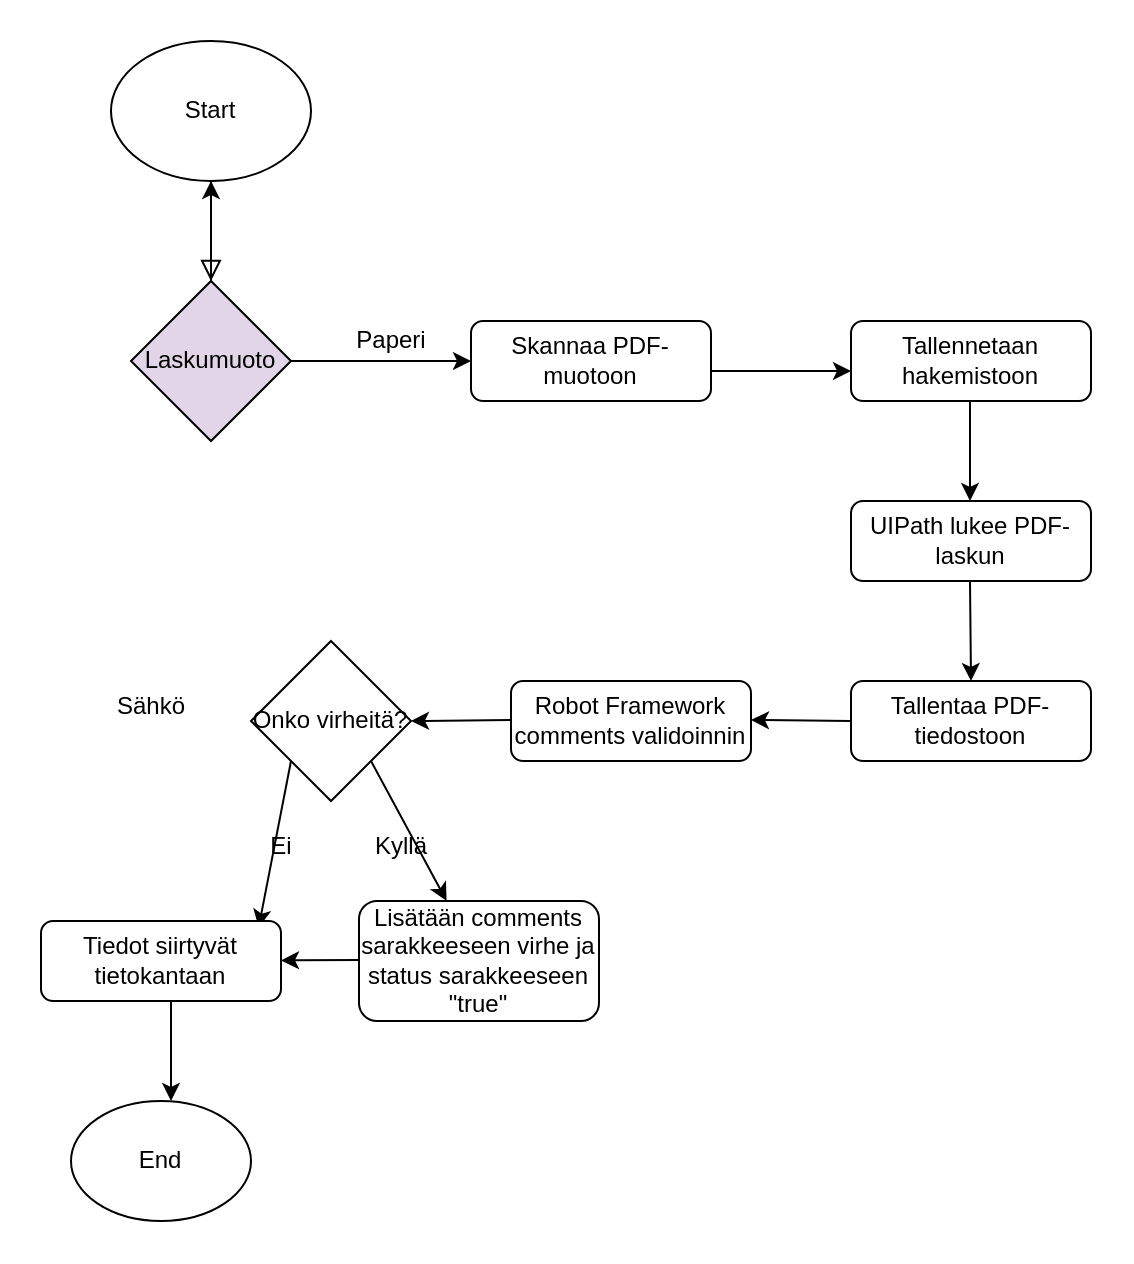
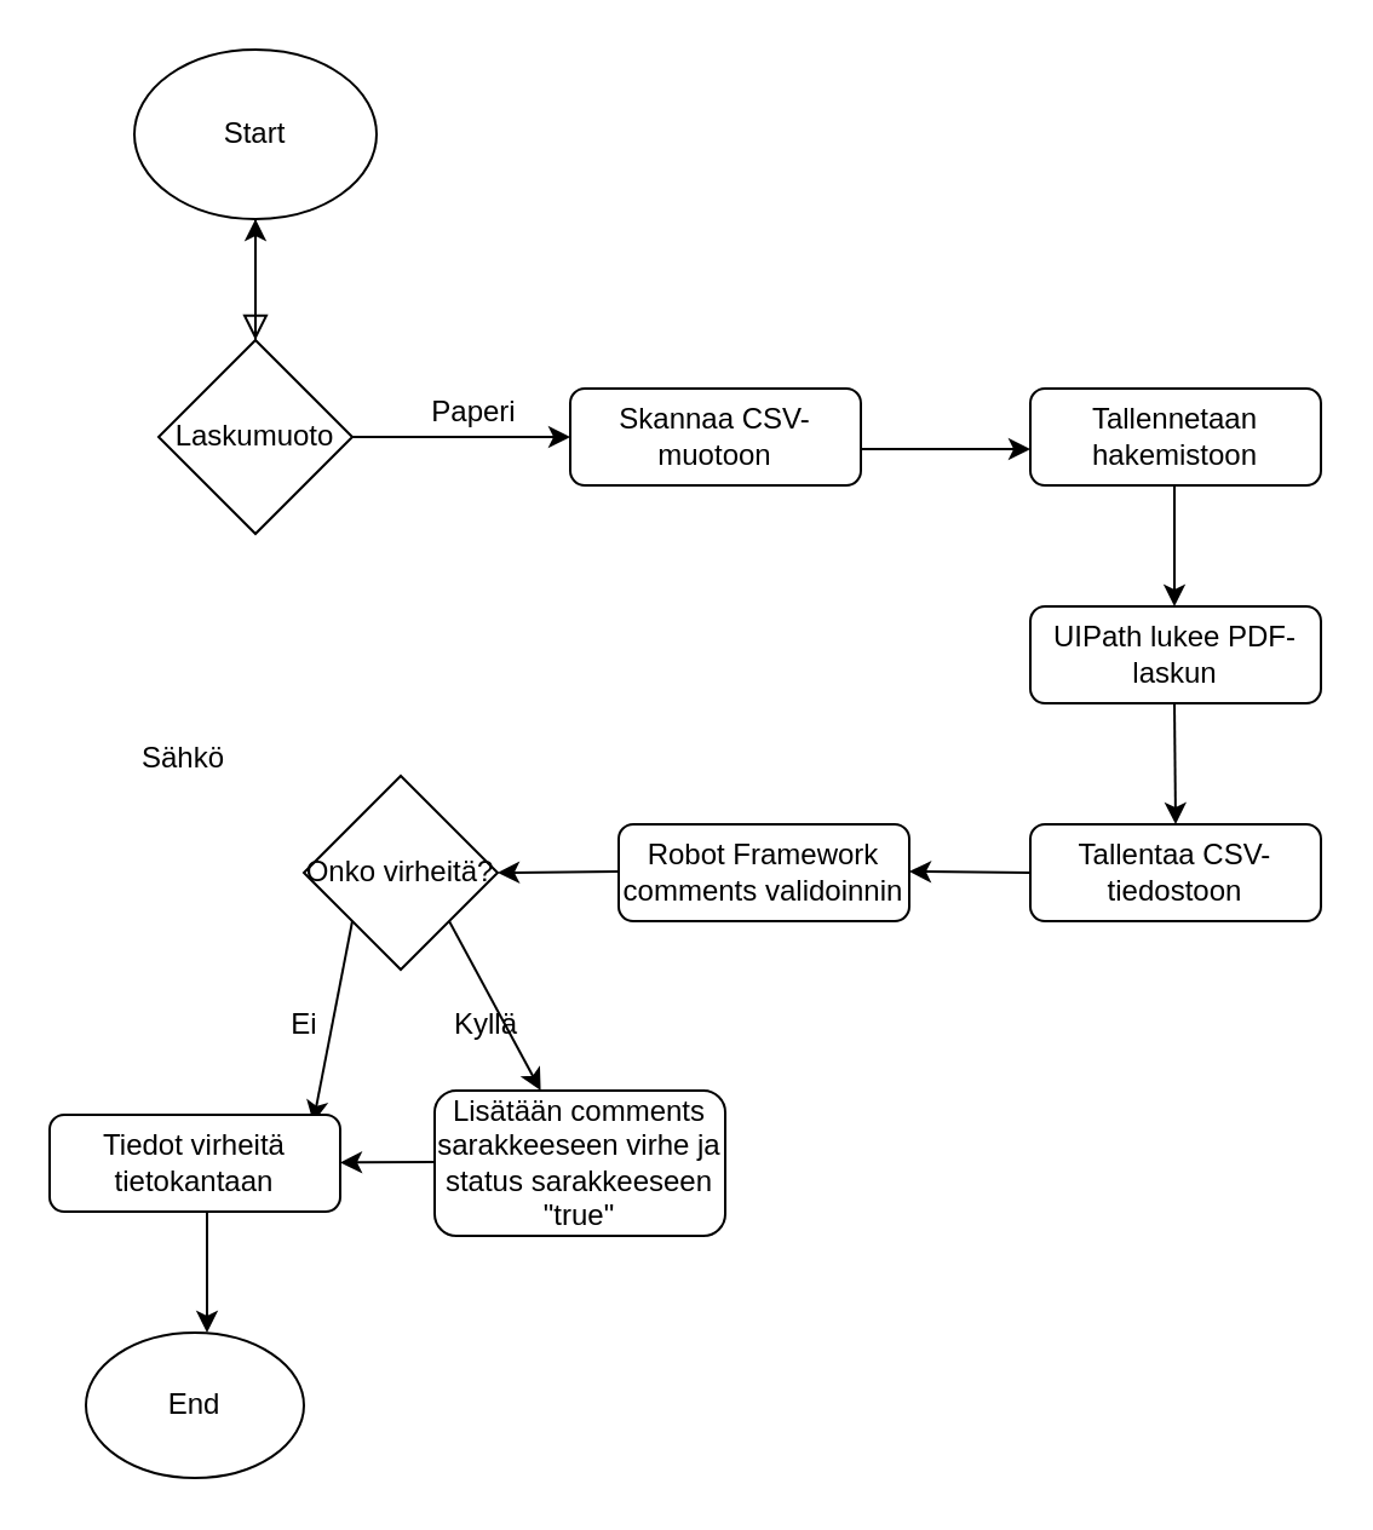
- <mxCell id="16" value="Laskumuoto" style="rhombus;whiteSpace=wrap;html=1;fillColor=#e1d5e7;" vertex="1" parent="1"><mxGeometry x="65" y="140" width="80" height="80" as="geometry" /></mxCell>
+ <mxCell id="16" value="Laskumuoto" style="rhombus;whiteSpace=wrap;html=1;" vertex="1" parent="1"><mxGeometry x="65" y="140" width="80" height="80" as="geometry" /></mxCell>
- <mxCell id="3" value="Skannaa PDF-muotoon" style="rounded=1;whiteSpace=wrap;html=1;fontSize=12;glass=0;strokeWidth=1;shadow=0;" parent="1" vertex="1"><mxGeometry x="235" y="160" width="120" height="40" as="geometry" /></mxCell>
+ <mxCell id="3" value="Skannaa CSV-muotoon" style="rounded=1;whiteSpace=wrap;html=1;fontSize=12;glass=0;strokeWidth=1;shadow=0;" parent="1" vertex="1"><mxGeometry x="235" y="160" width="120" height="40" as="geometry" /></mxCell>
- <mxCell id="25" value="Sähkö" style="text;html=1;align=center;verticalAlign=middle;resizable=0;points=[];autosize=1;strokeColor=none;fillColor=none;" vertex="1" parent="1"><mxGeometry x="45" y="338" width="60" height="30" as="geometry" /></mxCell>
+ <mxCell id="25" value="Sähkö" style="text;html=1;align=center;verticalAlign=middle;resizable=0;points=[];autosize=1;strokeColor=none;fillColor=none;" vertex="1" parent="1"><mxGeometry x="45" y="298" width="60" height="30" as="geometry" /></mxCell>
- <mxCell id="12" value="Tallentaa PDF-tiedostoon" style="rounded=1;whiteSpace=wrap;html=1;" vertex="1" parent="1"><mxGeometry x="425" y="340" width="120" height="40" as="geometry" /></mxCell>
+ <mxCell id="12" value="Tallentaa CSV-tiedostoon" style="rounded=1;whiteSpace=wrap;html=1;" vertex="1" parent="1"><mxGeometry x="425" y="340" width="120" height="40" as="geometry" /></mxCell>
- <mxCell id="22" value="Ei" style="text;html=1;align=center;verticalAlign=middle;resizable=0;points=[];autosize=1;strokeColor=none;fillColor=none;" vertex="1" parent="1"><mxGeometry x="125" y="408" width="30" height="30" as="geometry" /></mxCell>
+ <mxCell id="22" value="Ei" style="text;html=1;align=center;verticalAlign=middle;resizable=0;points=[];autosize=1;strokeColor=none;fillColor=none;" vertex="1" parent="1"><mxGeometry x="110" y="408" width="30" height="30" as="geometry" /></mxCell>
- <mxCell id="24" value="Tiedot siirtyvät tietokantaan" style="rounded=1;whiteSpace=wrap;html=1;" vertex="1" parent="1"><mxGeometry x="20" y="460" width="120" height="40" as="geometry" /></mxCell>
+ <mxCell id="24" value="Tiedot virheitä tietokantaan" style="rounded=1;whiteSpace=wrap;html=1;" vertex="1" parent="1"><mxGeometry x="20" y="460" width="120" height="40" as="geometry" /></mxCell>
